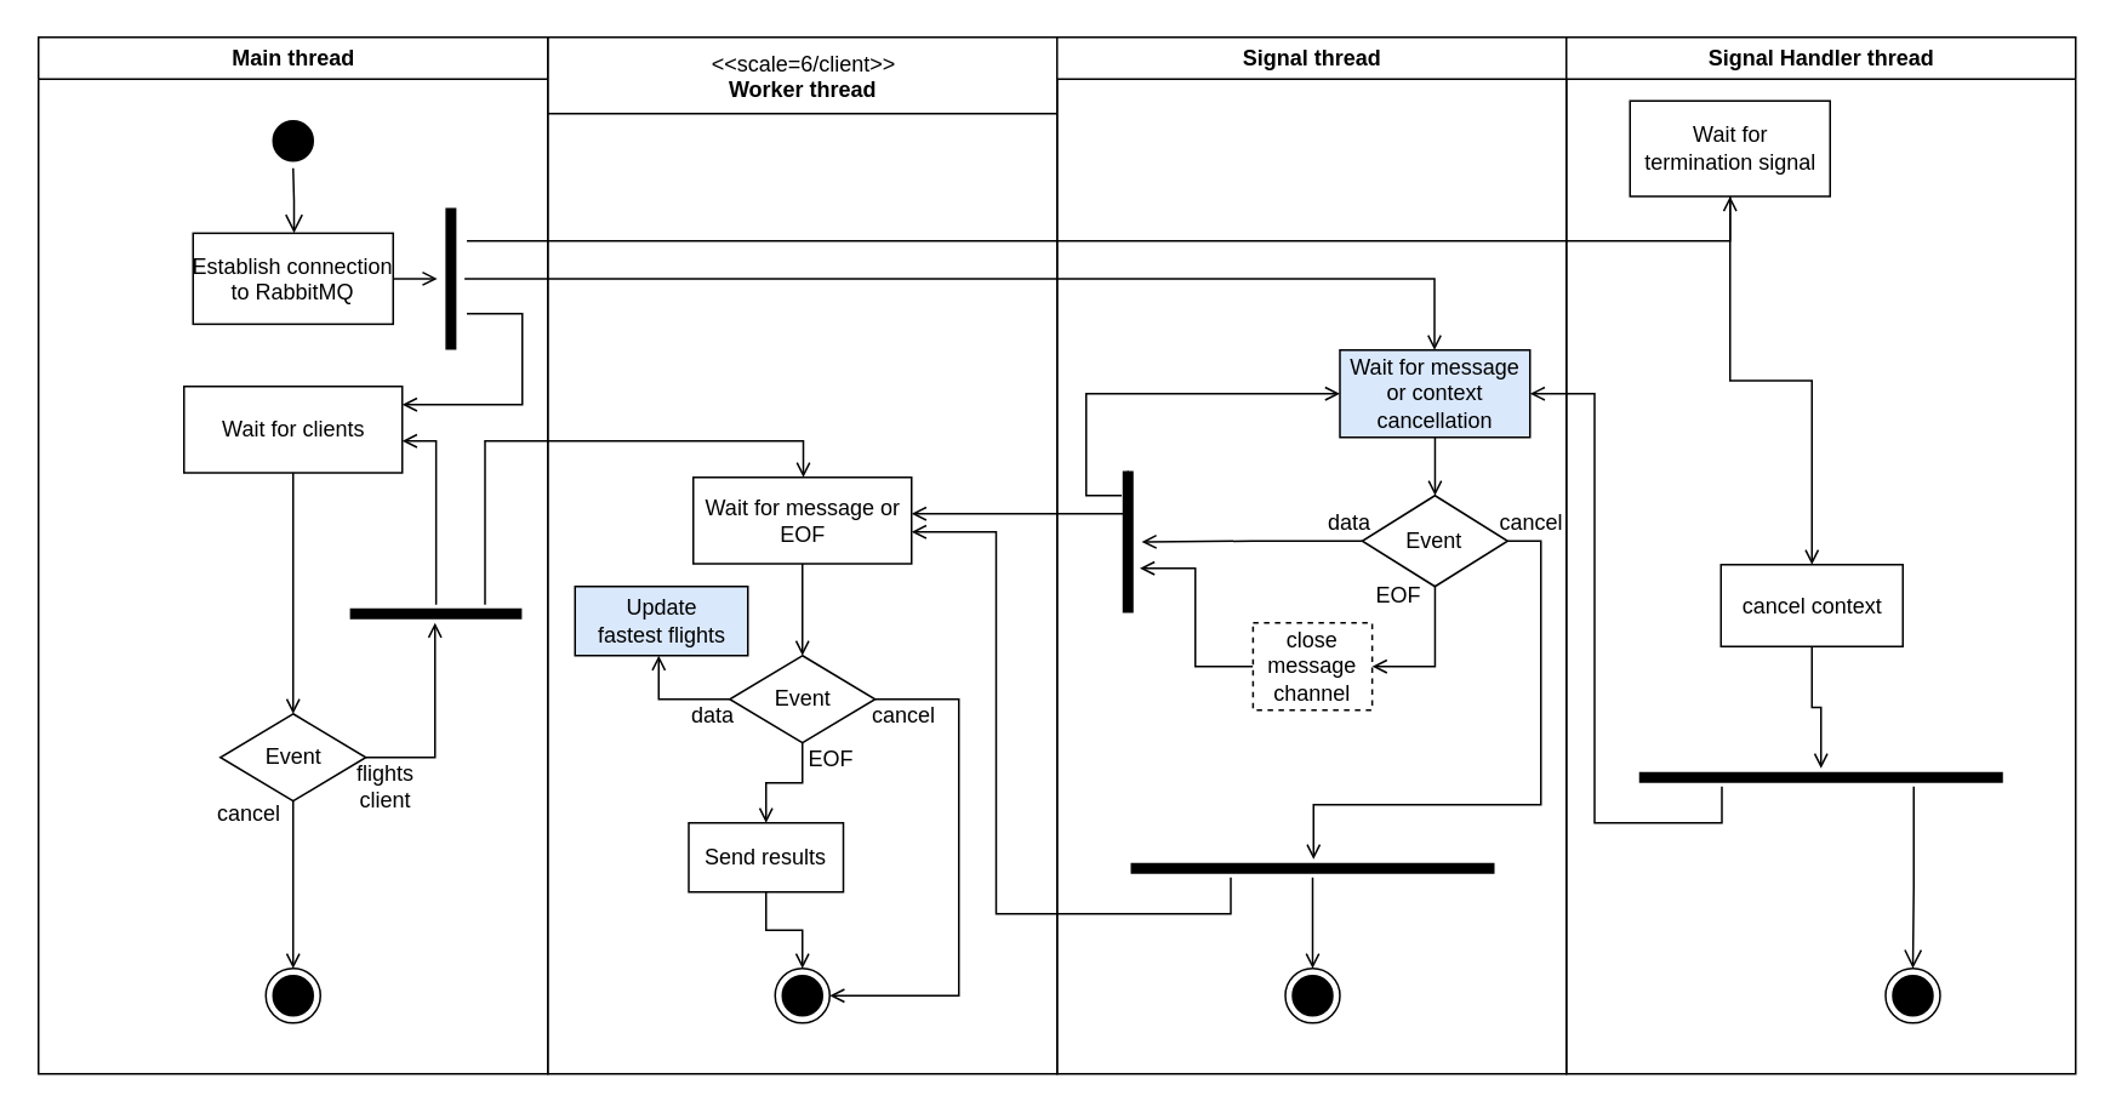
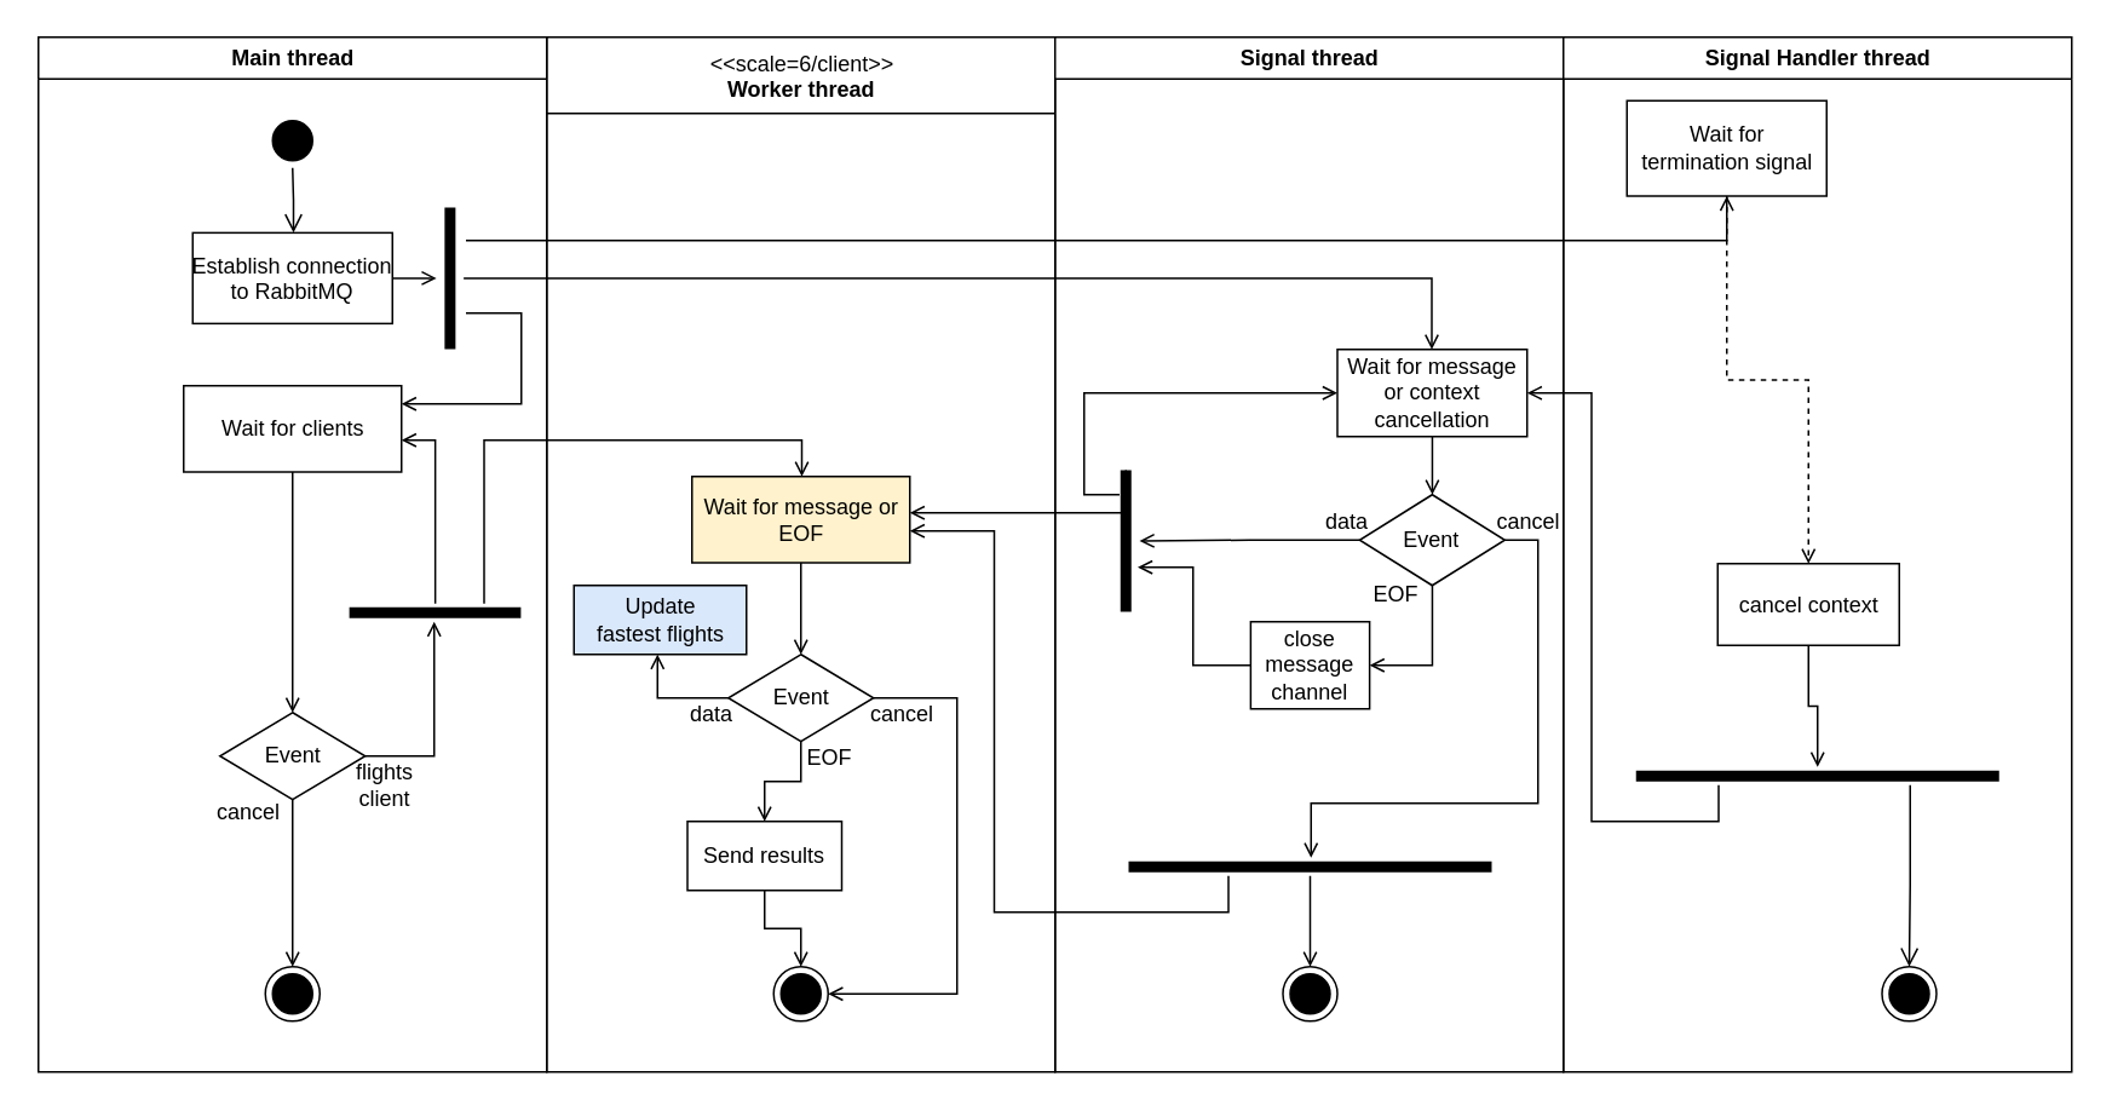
- <mxCell id="35" style="edgeStyle=orthogonalEdgeStyle;rounded=0;orthogonalLoop=1;jettySize=auto;html=1;endArrow=open;endFill=0;" parent="34" source="36" target="37" edge="1"><mxGeometry relative="1" as="geometry" /></mxCell>
+ <mxCell id="35" style="edgeStyle=orthogonalEdgeStyle;rounded=0;orthogonalLoop=1;jettySize=auto;html=1;endArrow=open;endFill=0;dashed=1;" parent="34" source="36" target="37" edge="1"><mxGeometry relative="1" as="geometry" /></mxCell>
- <mxCell id="18" value="Wait for message or context cancellation" style="rounded=0;whiteSpace=wrap;html=1;fillColor=#dae8fc;" parent="17" vertex="1"><mxGeometry x="155.5" y="172" width="104.5" height="48" as="geometry" /></mxCell>
+ <mxCell id="18" value="Wait for message or context cancellation" style="rounded=0;whiteSpace=wrap;html=1;" parent="17" vertex="1"><mxGeometry x="155.5" y="172" width="104.5" height="48" as="geometry" /></mxCell>
- <mxCell id="4" value="&lt;div&gt;Wait for message or EOF&lt;br&gt;&lt;/div&gt;" style="rounded=0;whiteSpace=wrap;html=1;" parent="2" vertex="1"><mxGeometry x="80" y="242" width="120" height="47.5" as="geometry" /></mxCell>
+ <mxCell id="4" value="&lt;div&gt;Wait for message or EOF&lt;br&gt;&lt;/div&gt;" style="rounded=0;whiteSpace=wrap;html=1;fillColor=#fff2cc;" parent="2" vertex="1"><mxGeometry x="80" y="242" width="120" height="47.5" as="geometry" /></mxCell>
- <mxCell id="21" value="close message channel" style="rounded=0;whiteSpace=wrap;html=1;dashed=1;" parent="17" vertex="1"><mxGeometry x="107.75" y="322" width="65.5" height="48" as="geometry" /></mxCell>
+ <mxCell id="21" value="close message channel" style="rounded=0;whiteSpace=wrap;html=1;" parent="17" vertex="1"><mxGeometry x="107.75" y="322" width="65.5" height="48" as="geometry" /></mxCell>
